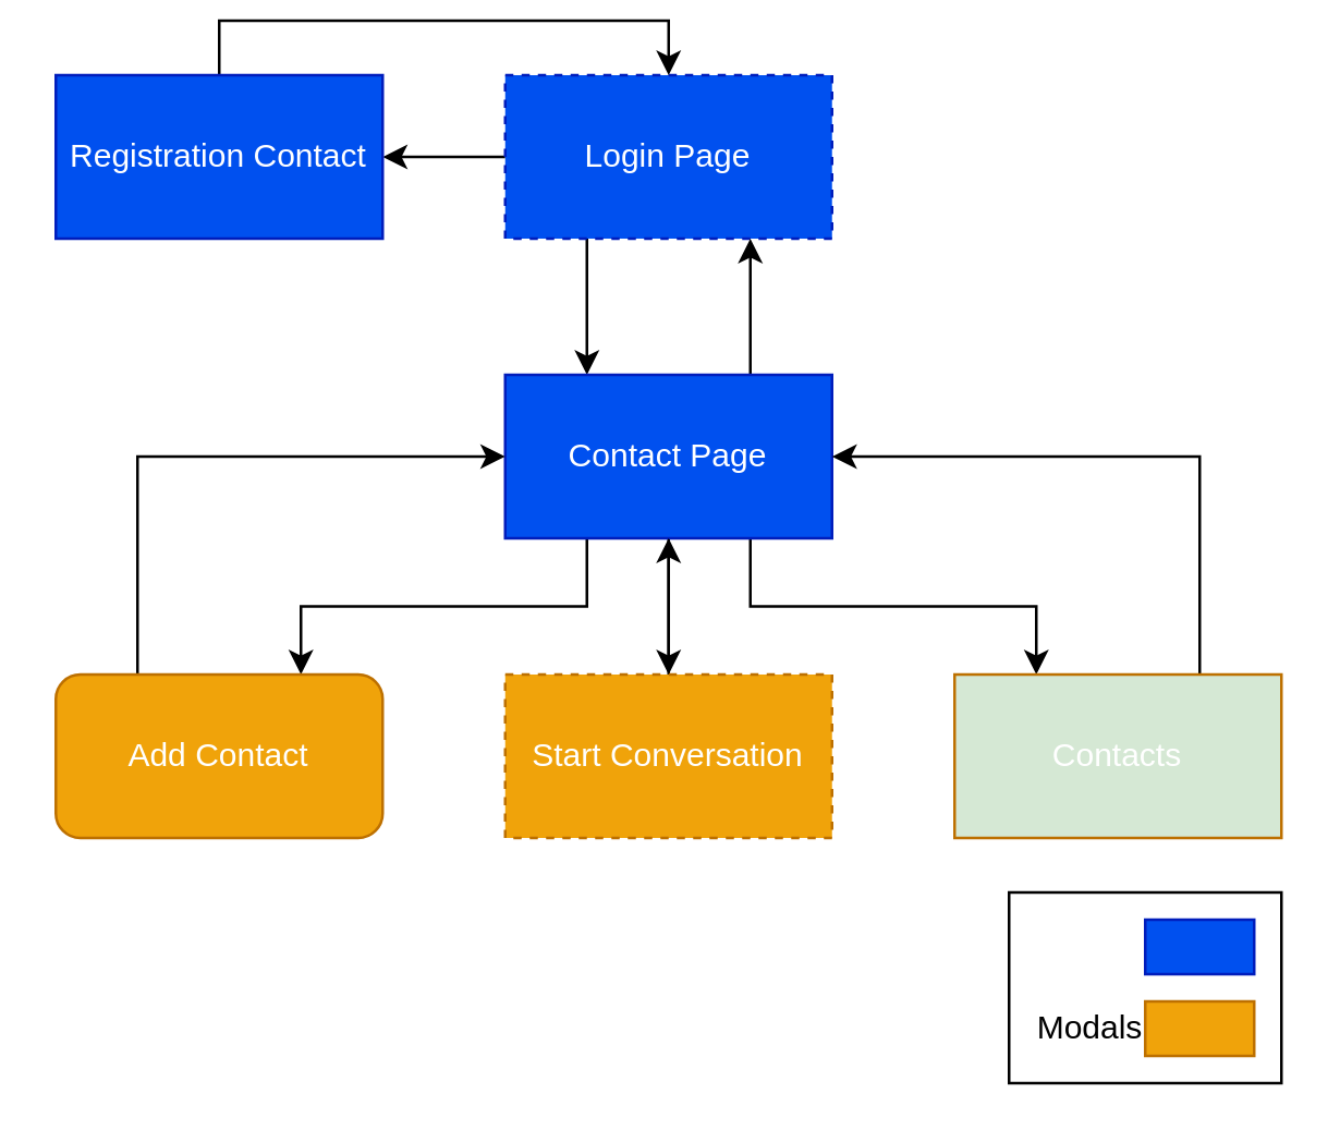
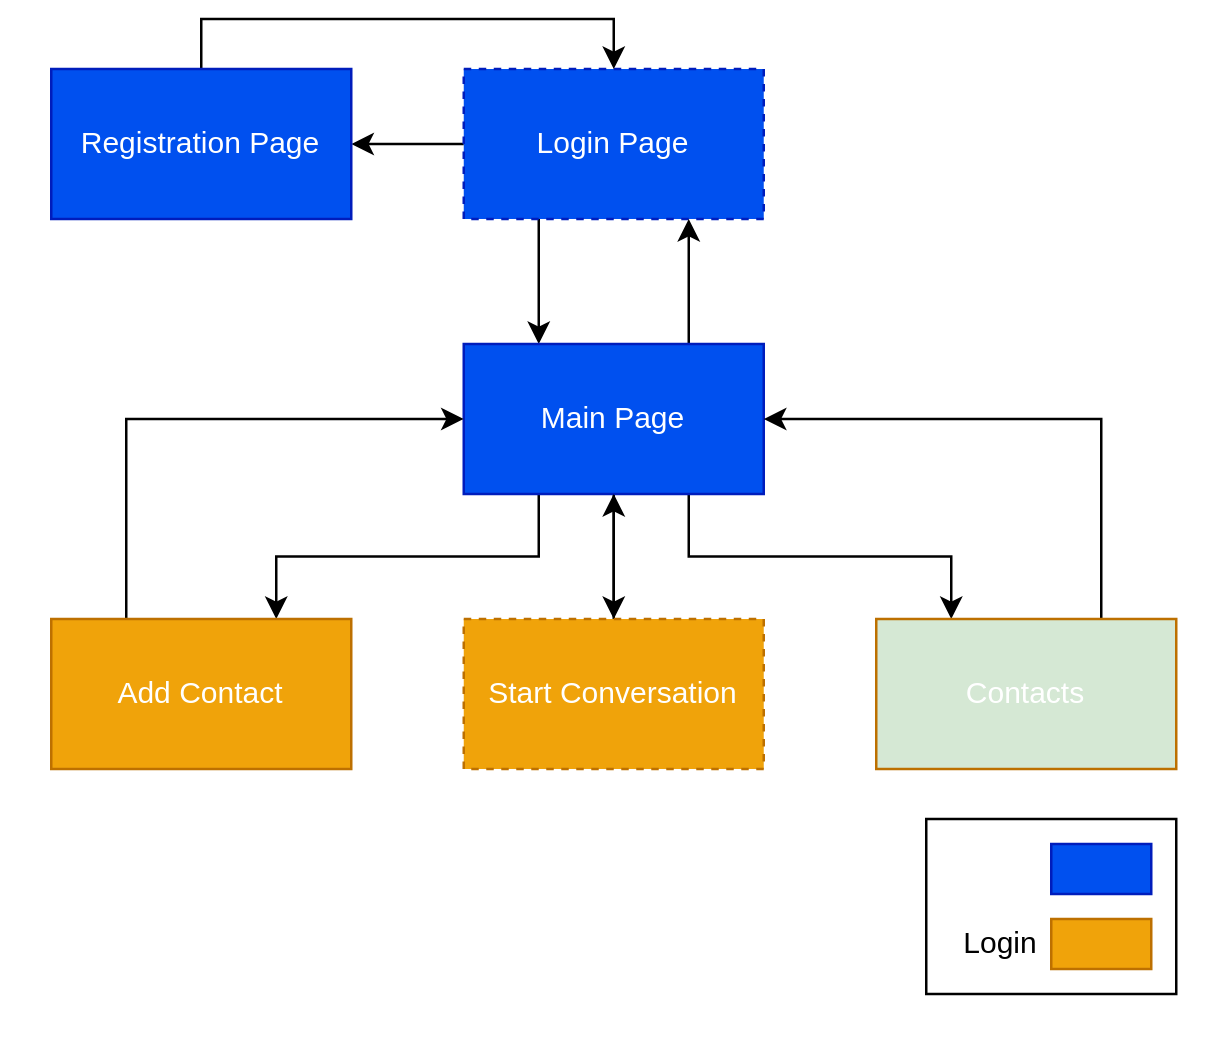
- <mxCell id="7" value="Registration Contact" style="rounded=0;whiteSpace=wrap;html=1;fillColor=#0050ef;strokeColor=#001DBC;fontColor=#ffffff;" vertex="1" parent="1"><mxGeometry x="20" y="20" width="120" height="60" as="geometry" /></mxCell>
+ <mxCell id="7" value="Registration Page" style="rounded=0;whiteSpace=wrap;html=1;fillColor=#0050ef;strokeColor=#001DBC;fontColor=#ffffff;" vertex="1" parent="1"><mxGeometry x="20" y="20" width="120" height="60" as="geometry" /></mxCell>
- <mxCell id="12" value="Contact Page" style="whiteSpace=wrap;html=1;rounded=0;fontColor=#ffffff;strokeColor=#001DBC;fillColor=#0050ef;" vertex="1" parent="1"><mxGeometry x="185" y="130" width="120" height="60" as="geometry" /></mxCell>
+ <mxCell id="12" value="Main Page" style="whiteSpace=wrap;html=1;rounded=0;fontColor=#ffffff;strokeColor=#001DBC;fillColor=#0050ef;" vertex="1" parent="1"><mxGeometry x="185" y="130" width="120" height="60" as="geometry" /></mxCell>
- <mxCell id="16" value="Add Contact" style="whiteSpace=wrap;html=1;fillColor=#f0a30a;strokeColor=#BD7000;fontColor=#ffffff;rounded=1;" vertex="1" parent="1"><mxGeometry x="20" y="240" width="120" height="60" as="geometry" /></mxCell>
+ <mxCell id="16" value="Add Contact" style="rounded=0;whiteSpace=wrap;html=1;fillColor=#f0a30a;strokeColor=#BD7000;fontColor=#ffffff;" vertex="1" parent="1"><mxGeometry x="20" y="240" width="120" height="60" as="geometry" /></mxCell>
- <mxCell id="21" value="Modals" style="text;html=1;strokeColor=none;fillColor=none;align=center;verticalAlign=middle;whiteSpace=wrap;rounded=0;" vertex="1" parent="1"><mxGeometry x="380" y="360" width="40" height="20" as="geometry" /></mxCell>
+ <mxCell id="21" value="Login" style="text;html=1;strokeColor=none;fillColor=none;align=center;verticalAlign=middle;whiteSpace=wrap;rounded=0;" vertex="1" parent="1"><mxGeometry x="380" y="360" width="40" height="20" as="geometry" /></mxCell>
